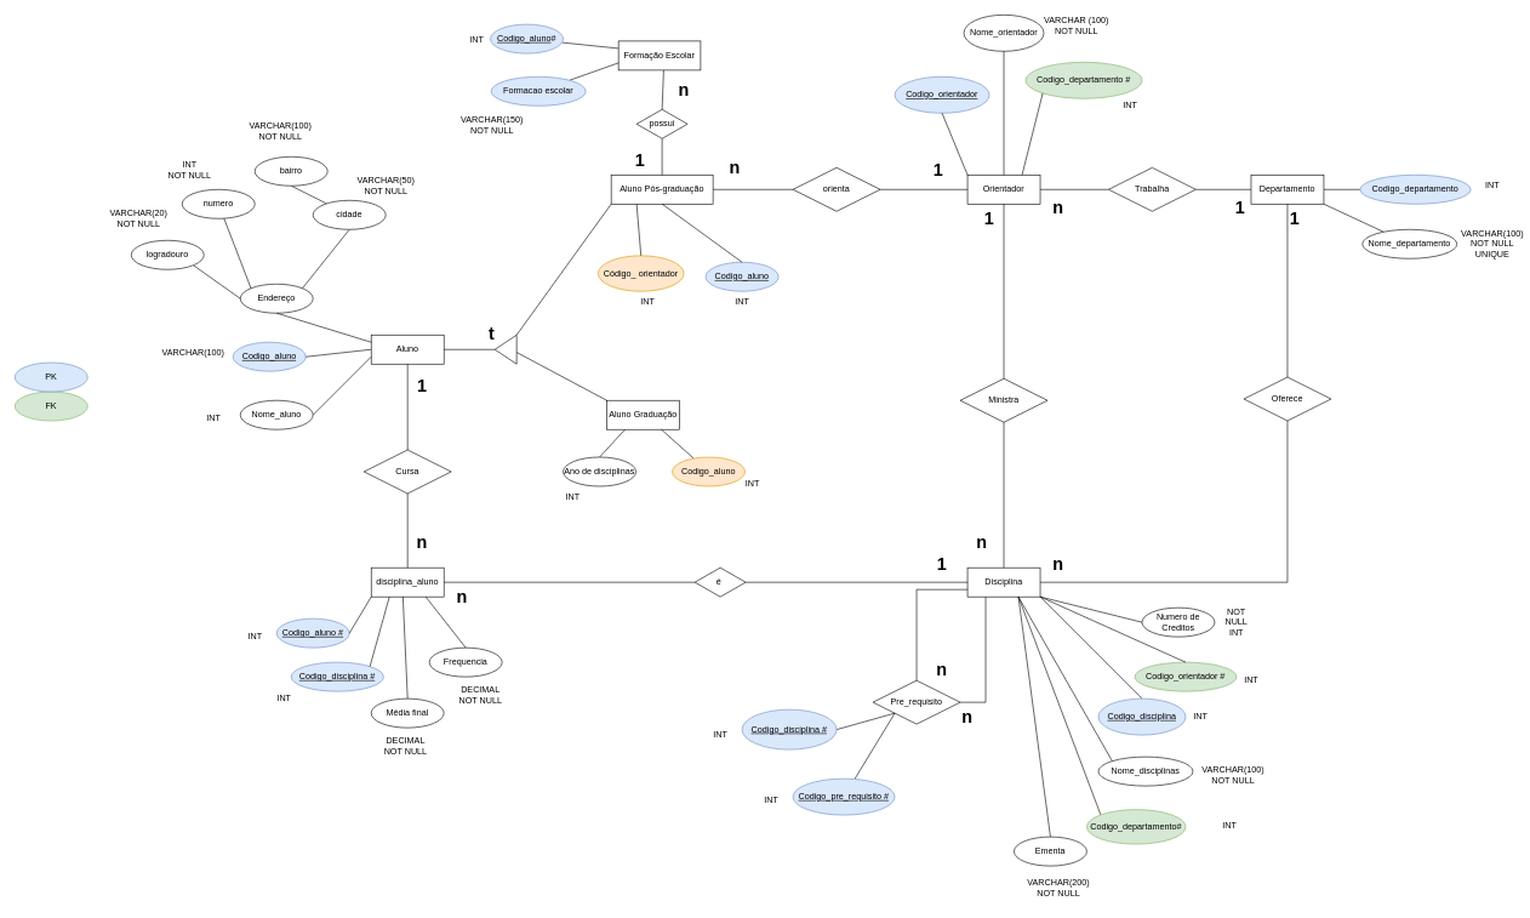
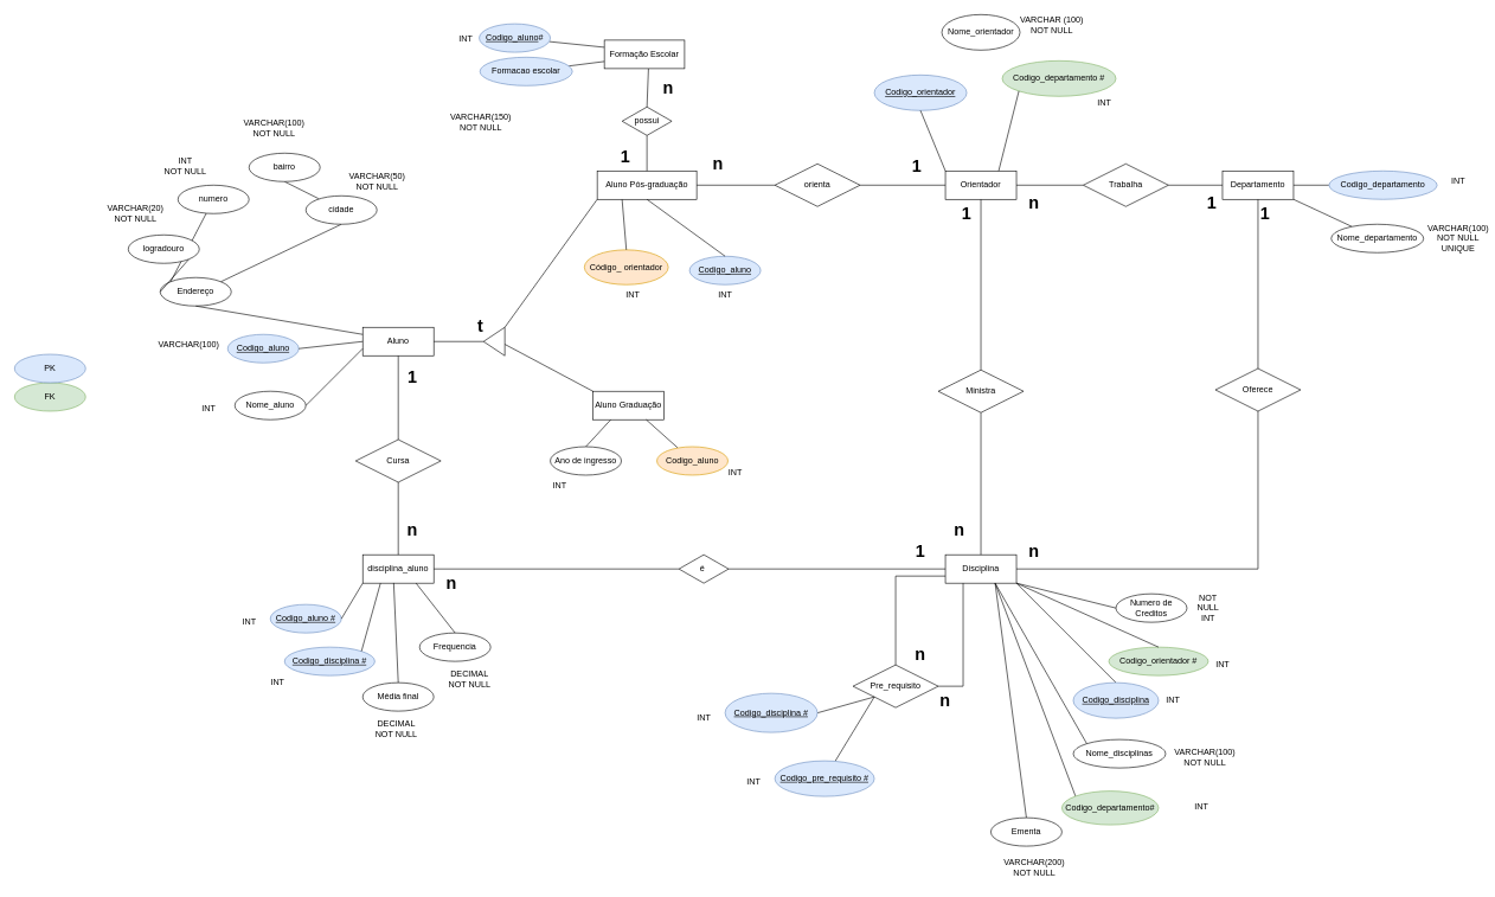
- <mxCell id="108" value="Formacao escolar" style="ellipse;whiteSpace=wrap;html=1;align=center;fillColor=#dae8fc;strokeColor=#6c8ebf;" parent="1" vertex="1"><mxGeometry x="675" y="105" width="130" height="40" as="geometry" /></mxCell>
+ <mxCell id="108" value="Formacao escolar" style="ellipse;whiteSpace=wrap;html=1;align=center;fillColor=#dae8fc;strokeColor=#6c8ebf;" parent="1" vertex="1"><mxGeometry x="675" y="80" width="130" height="40" as="geometry" /></mxCell>
- <mxCell id="54" value="" style="endArrow=none;html=1;rounded=0;entryX=0.5;entryY=1;entryDx=0;entryDy=0;exitX=0.5;exitY=0;exitDx=0;exitDy=0;" parent="1" source="4" target="32" edge="1"><mxGeometry relative="1" as="geometry"><mxPoint x="1260" y="320" as="sourcePoint" /><mxPoint x="1420" y="320" as="targetPoint" /></mxGeometry></mxCell>
- <mxCell id="45" value="Endereço" style="ellipse;whiteSpace=wrap;html=1;align=center;" parent="1" vertex="1"><mxGeometry x="330" y="390" width="100" height="40" as="geometry" /></mxCell>
+ <mxCell id="45" value="Endereço" style="ellipse;whiteSpace=wrap;html=1;align=center;" parent="1" vertex="1"><mxGeometry x="225" y="390" width="100" height="40" as="geometry" /></mxCell>
- <mxCell id="50" value="Ano de disciplinas" style="ellipse;whiteSpace=wrap;html=1;align=center;" parent="1" vertex="1"><mxGeometry x="774" y="628" width="100" height="40" as="geometry" /></mxCell>
+ <mxCell id="50" value="Ano de ingresso" style="ellipse;whiteSpace=wrap;html=1;align=center;" parent="1" vertex="1"><mxGeometry x="774" y="628" width="100" height="40" as="geometry" /></mxCell>
